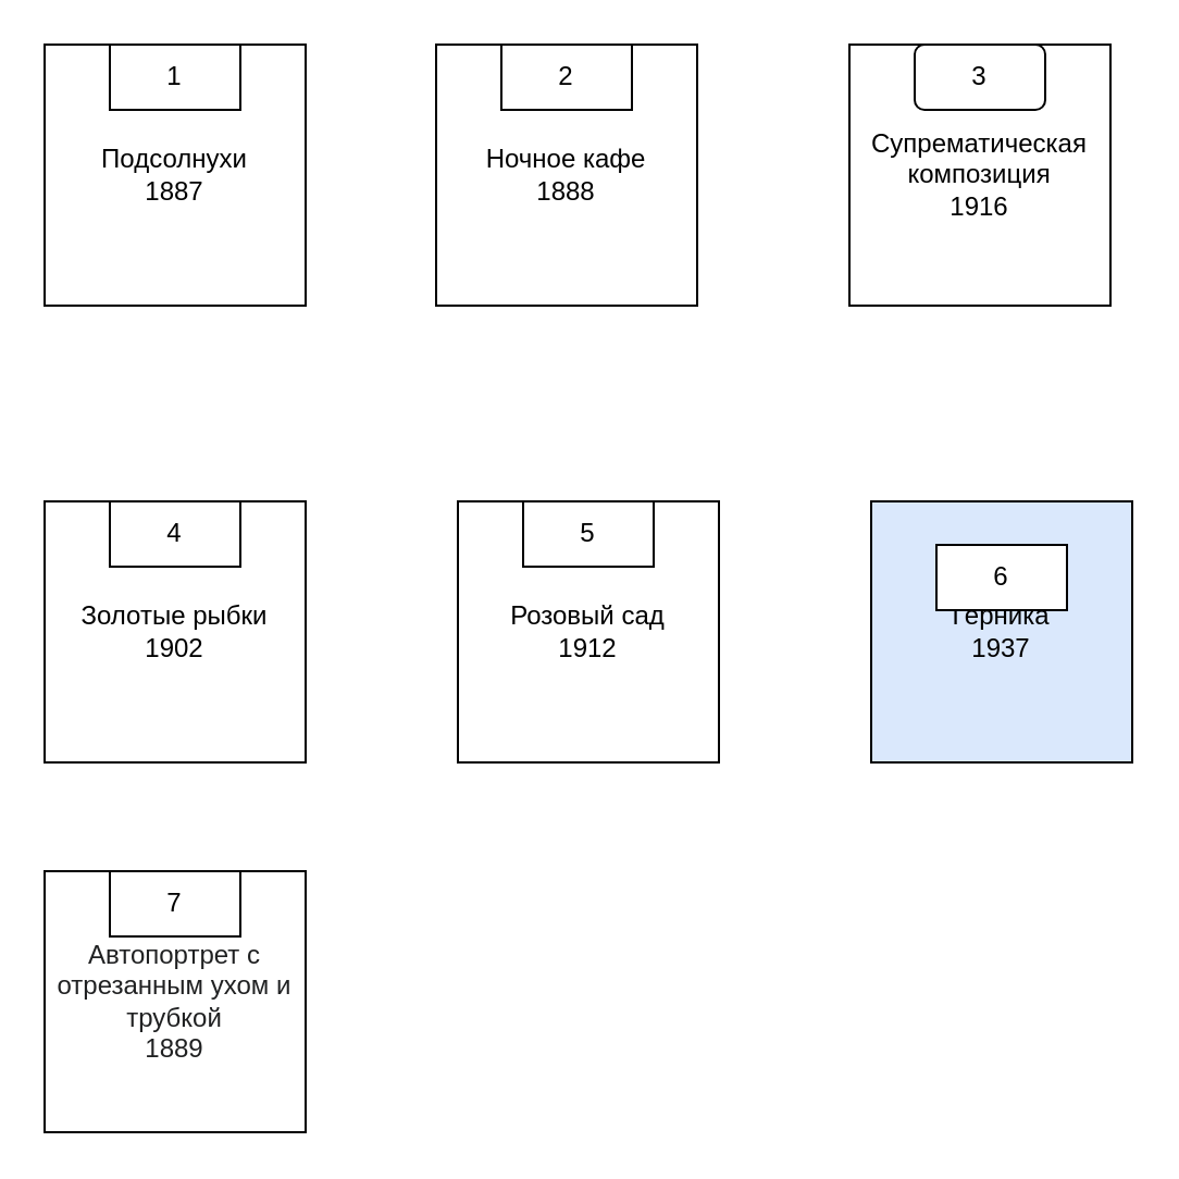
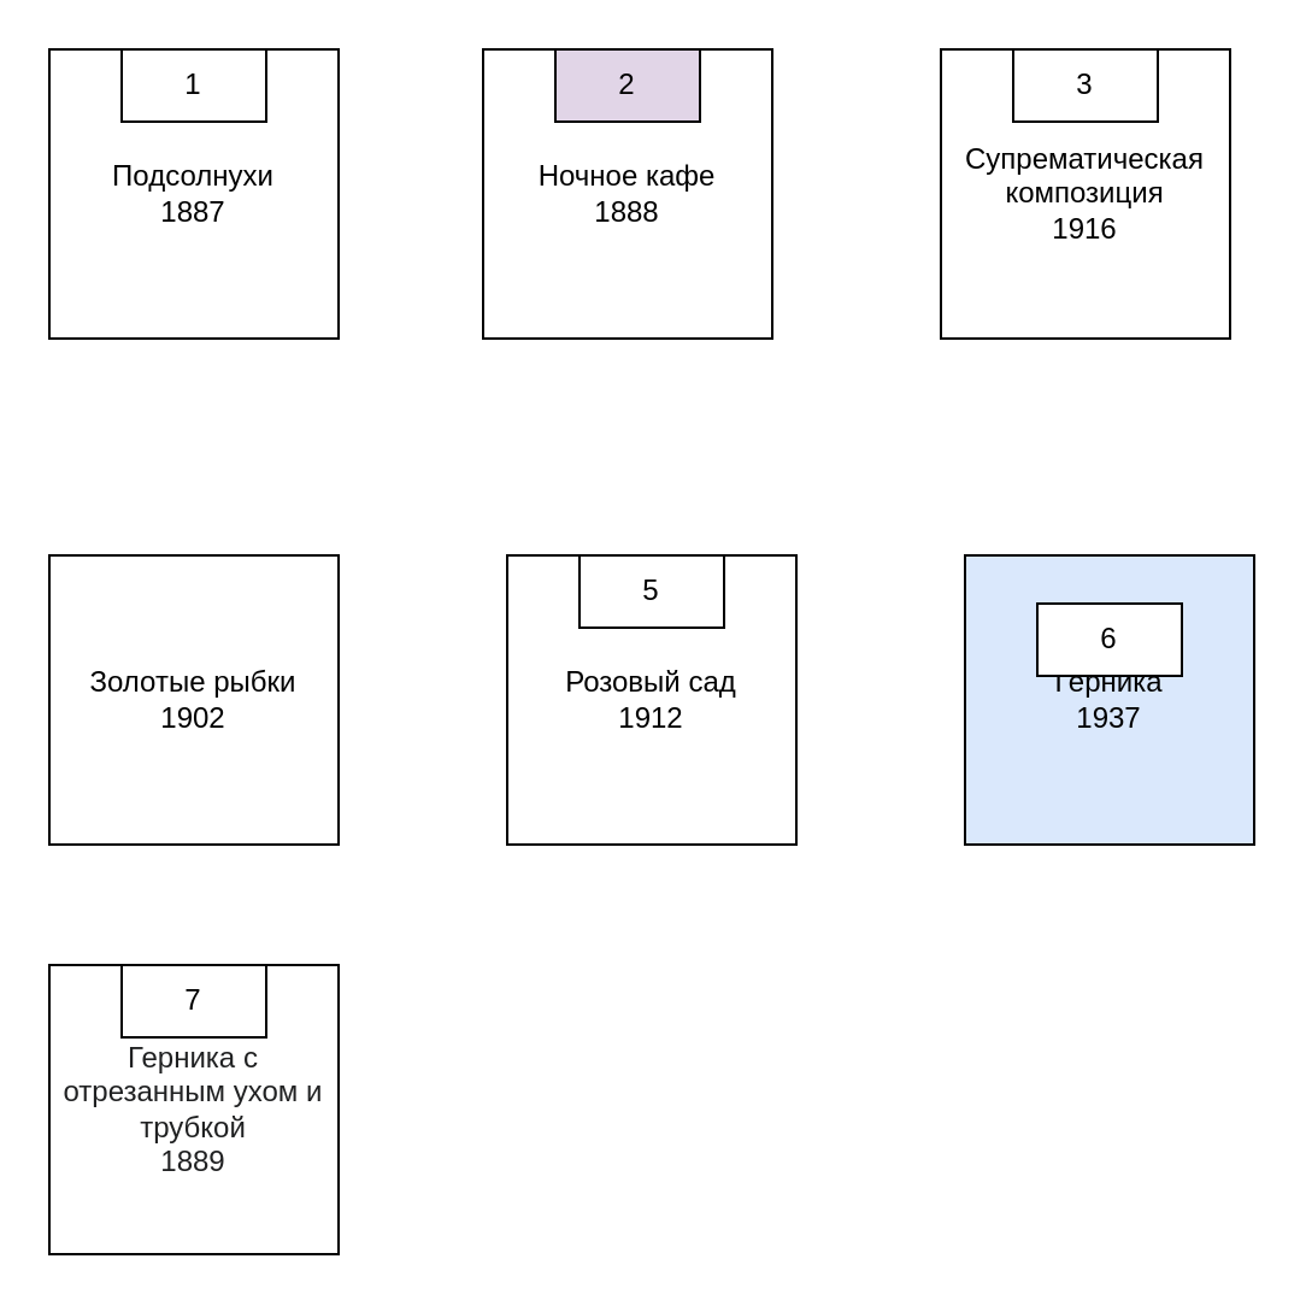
- <mxCell id="5" value="2" style="rounded=0;whiteSpace=wrap;html=1;" parent="1" vertex="1"><mxGeometry x="230" y="20" width="60" height="30" as="geometry" /></mxCell>
+ <mxCell id="5" value="2" style="rounded=0;whiteSpace=wrap;html=1;fillColor=#e1d5e7;" parent="1" vertex="1"><mxGeometry x="230" y="20" width="60" height="30" as="geometry" /></mxCell>
- <mxCell id="7" value="3" style="whiteSpace=wrap;html=1;rounded=1;" parent="1" vertex="1"><mxGeometry x="420" y="20" width="60" height="30" as="geometry" /></mxCell>
+ <mxCell id="7" value="3" style="rounded=0;whiteSpace=wrap;html=1;" parent="1" vertex="1"><mxGeometry x="420" y="20" width="60" height="30" as="geometry" /></mxCell>
- <mxCell id="9" value="4" style="rounded=0;whiteSpace=wrap;html=1;" parent="1" vertex="1"><mxGeometry x="50" y="230" width="60" height="30" as="geometry" /></mxCell>
- <mxCell id="14" value="&lt;span style=&quot;color: rgb(32, 33, 34); text-align: start; background-color: rgb(255, 255, 255);&quot;&gt;&lt;font face=&quot;Helvetica&quot;&gt;Автопортрет с отрезанным ухом и трубкой&lt;br&gt;1889&lt;/font&gt;&lt;/span&gt;" style="whiteSpace=wrap;html=1;aspect=fixed;" parent="1" vertex="1"><mxGeometry x="20" y="400" width="120" height="120" as="geometry" /></mxCell>
+ <mxCell id="14" value="&lt;span style=&quot;color: rgb(32, 33, 34); text-align: start; background-color: rgb(255, 255, 255);&quot;&gt;&lt;font face=&quot;Helvetica&quot;&gt;Герника с отрезанным ухом и трубкой&lt;br&gt;1889&lt;/font&gt;&lt;/span&gt;" style="whiteSpace=wrap;html=1;aspect=fixed;" parent="1" vertex="1"><mxGeometry x="20" y="400" width="120" height="120" as="geometry" /></mxCell>
